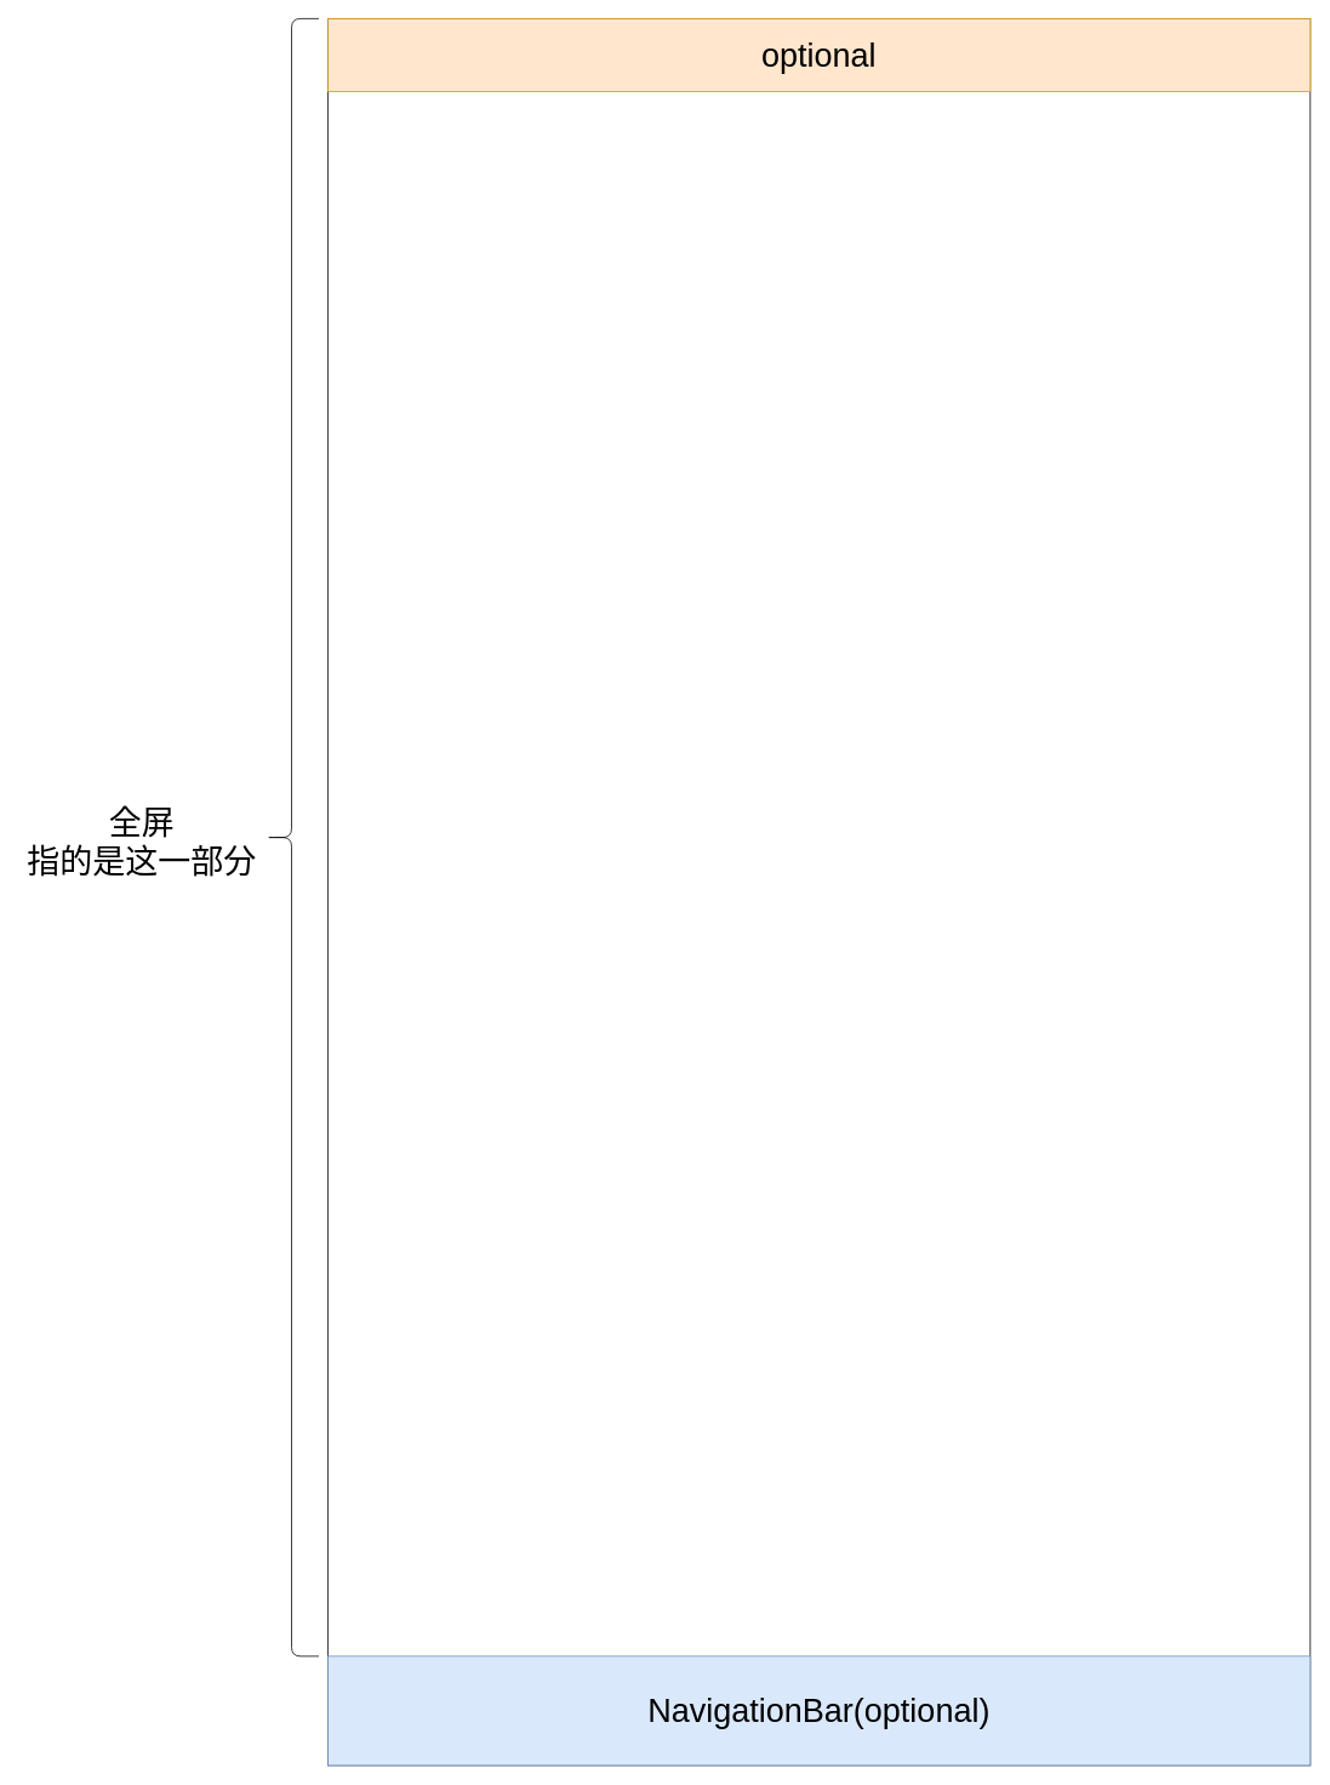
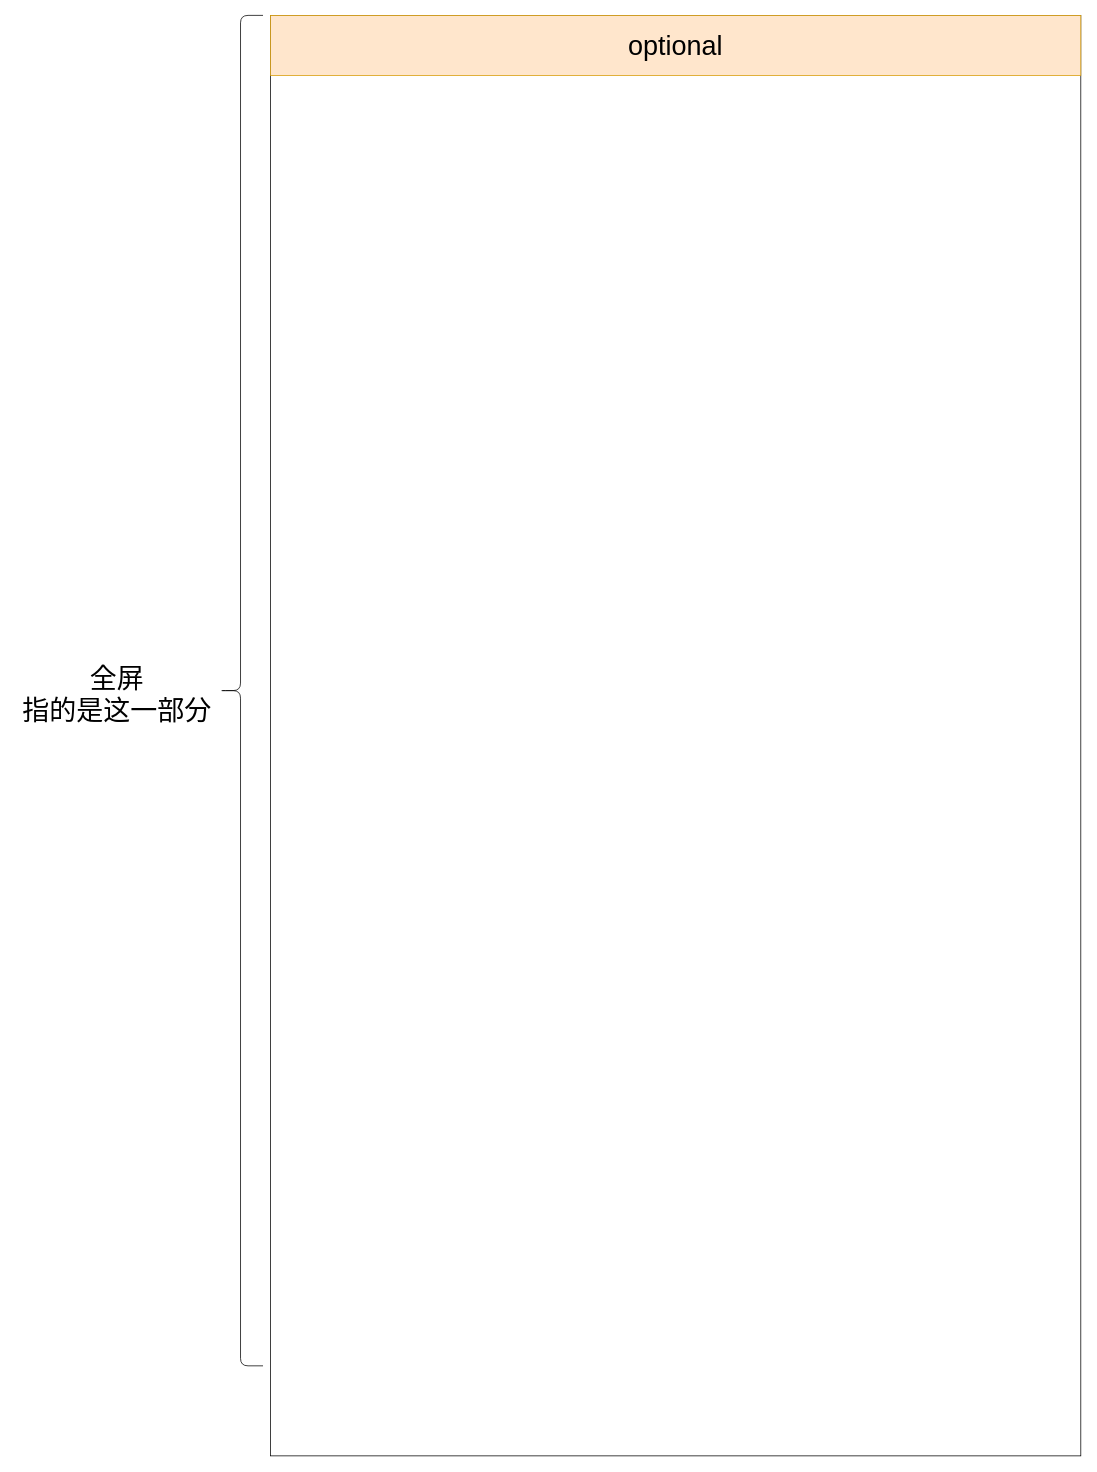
- <mxCell id="4" value="NavigationBar(optional)" style="rounded=0;whiteSpace=wrap;html=1;fontSize=36;fillColor=#dae8fc;strokeColor=#6c8ebf;" vertex="1" parent="1"><mxGeometry x="360" y="1820" width="1080" height="120" as="geometry" /></mxCell>
